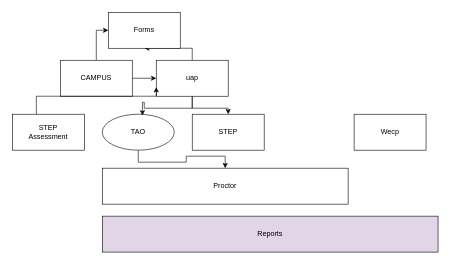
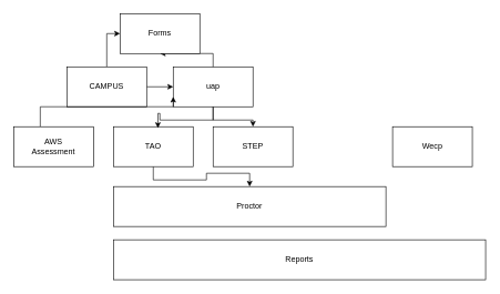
- <mxCell id="17" value="STEP&lt;br&gt;Assessment" style="rounded=0;whiteSpace=wrap;html=1;" parent="1" vertex="1"><mxGeometry x="20" y="190" width="120" height="60" as="geometry" /></mxCell>
+ <mxCell id="17" value="AWS&lt;br&gt;Assessment" style="rounded=0;whiteSpace=wrap;html=1;" parent="1" vertex="1"><mxGeometry x="20" y="190" width="120" height="60" as="geometry" /></mxCell>
- <mxCell id="5" value="TAO" style="ellipse;whiteSpace=wrap;html=1;" parent="1" vertex="1"><mxGeometry x="170" y="190" width="120" height="60" as="geometry" /></mxCell>
+ <mxCell id="5" value="TAO" style="rounded=0;whiteSpace=wrap;html=1;" parent="1" vertex="1"><mxGeometry x="170" y="190" width="120" height="60" as="geometry" /></mxCell>
- <mxCell id="15" value="Reports" style="rounded=0;whiteSpace=wrap;html=1;fillColor=#e1d5e7;" parent="1" vertex="1"><mxGeometry x="170" y="360" width="560" height="60" as="geometry" /></mxCell>
+ <mxCell id="15" value="Reports" style="rounded=0;whiteSpace=wrap;html=1;" parent="1" vertex="1"><mxGeometry x="170" y="360" width="560" height="60" as="geometry" /></mxCell>
